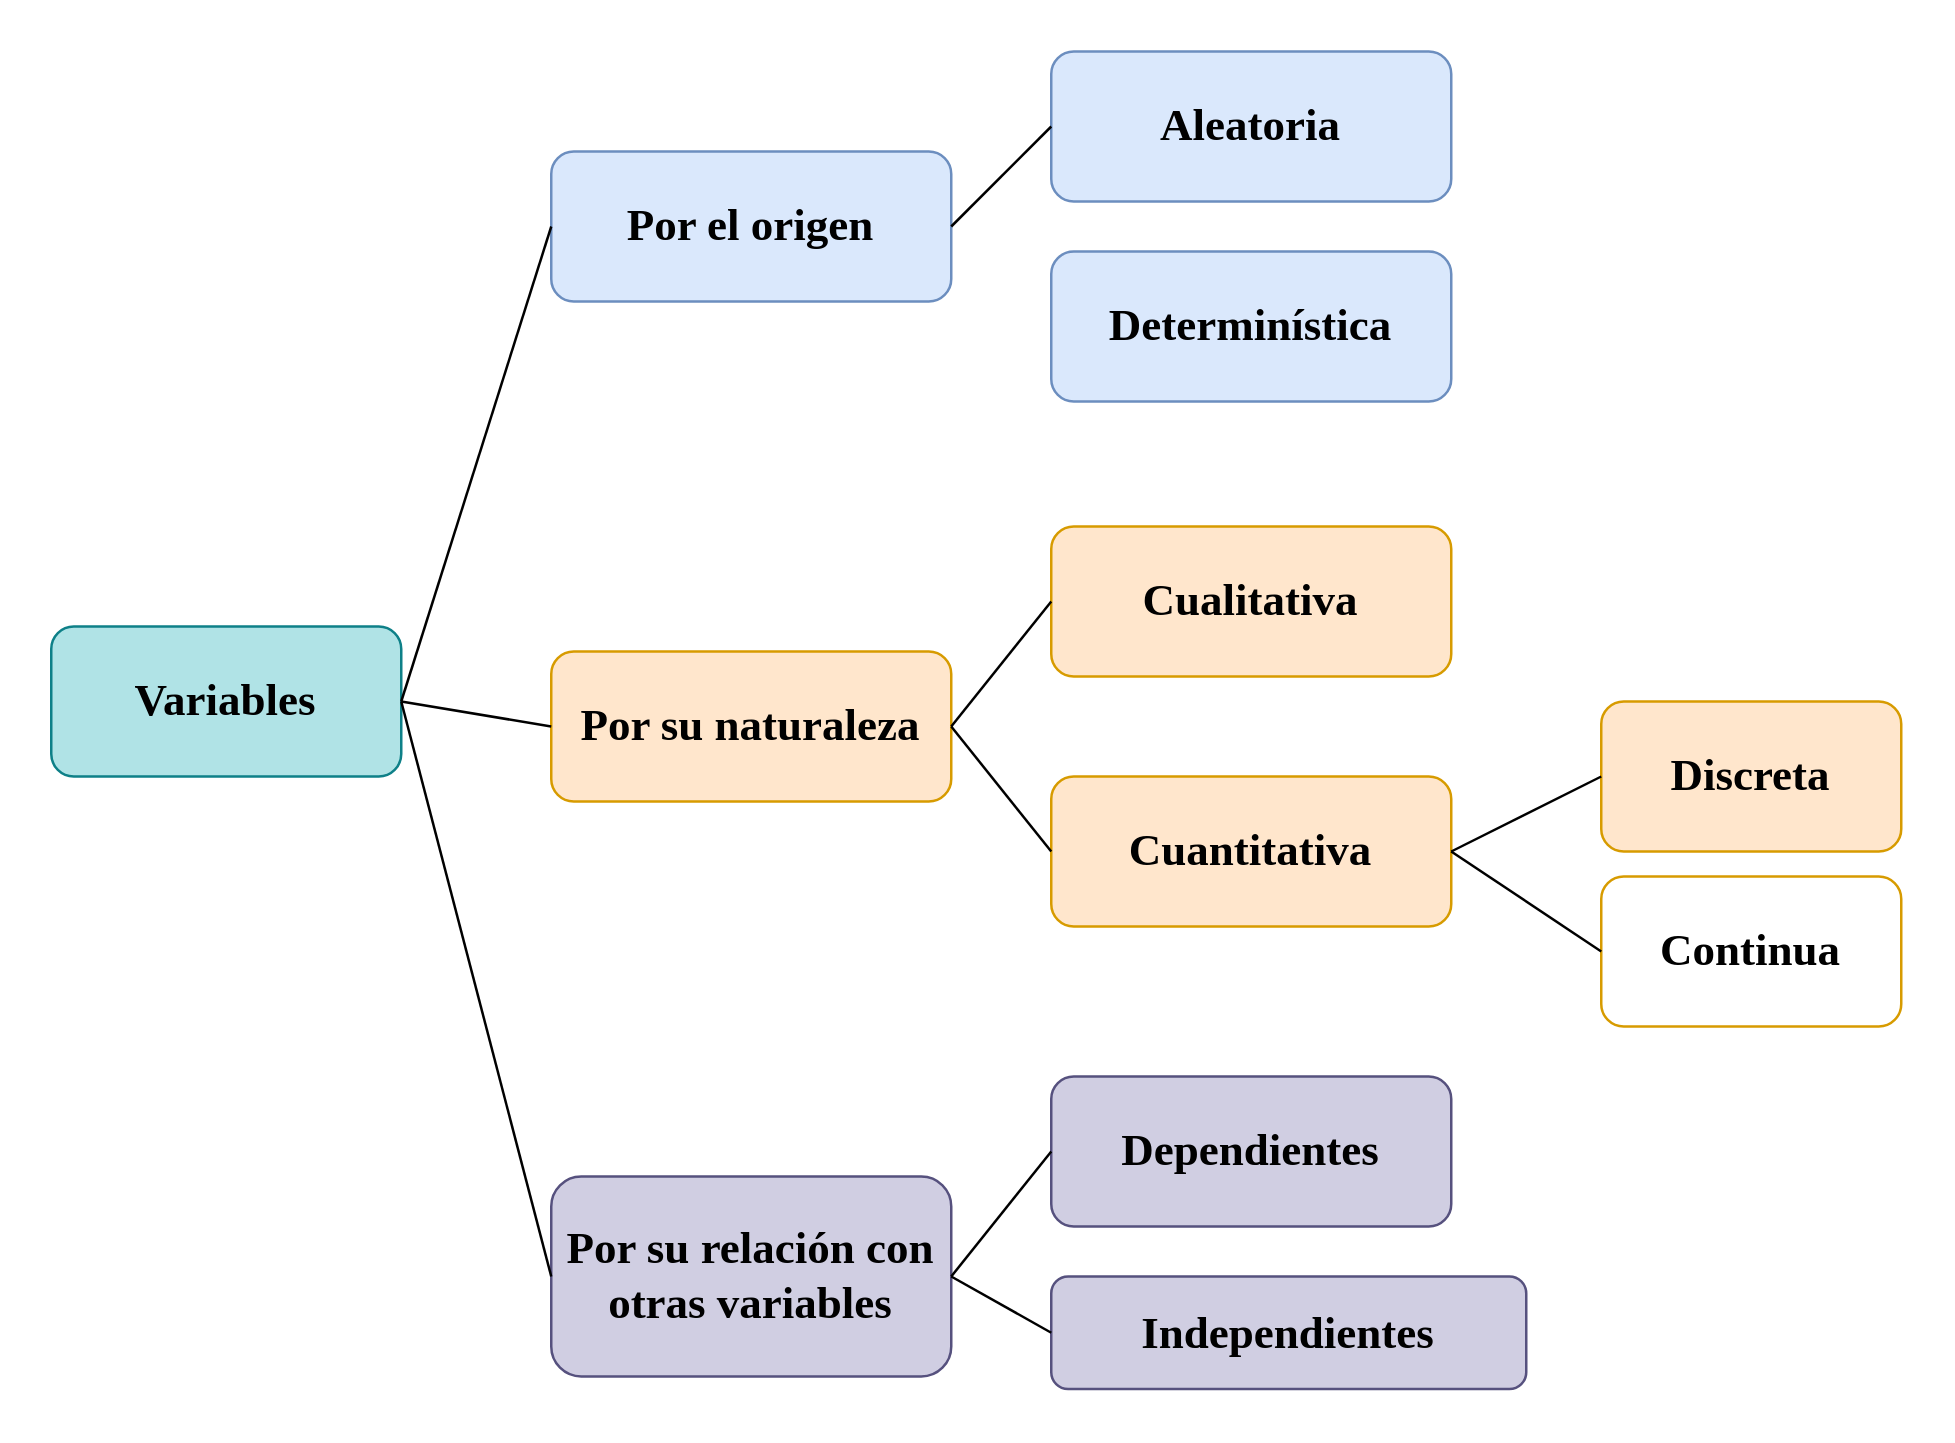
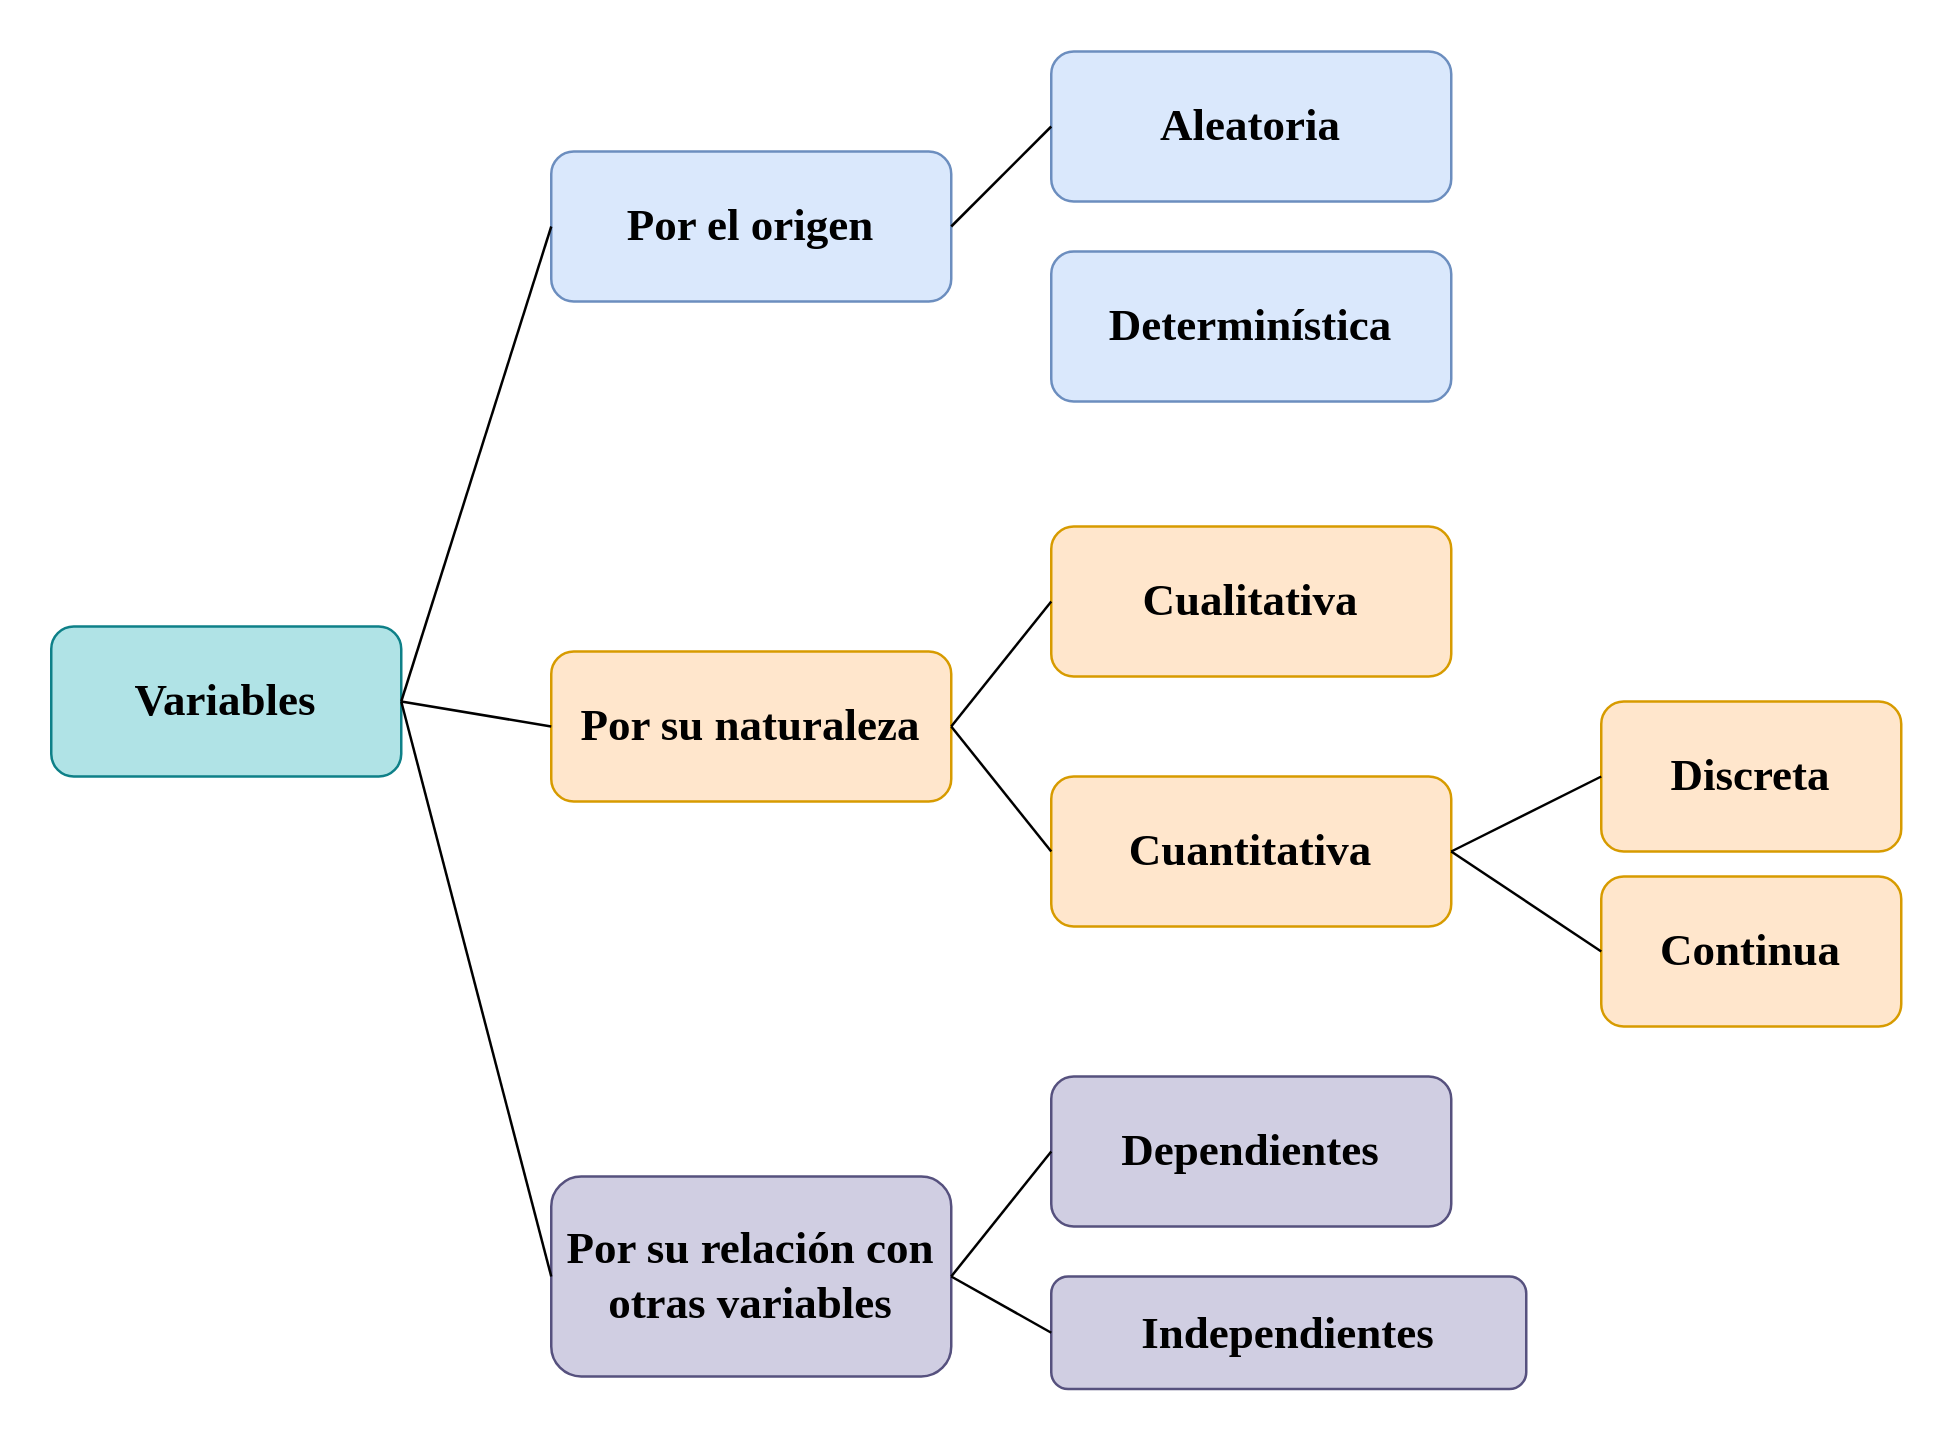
- <mxCell id="10" value="Continua" style="rounded=1;whiteSpace=wrap;html=1;labelBackgroundColor=none;fontFamily=Barlow SemiCondensed;fontSize=18;fillColor=#ffffff;strokeColor=#d79b00;fontStyle=1;" vertex="1" parent="1"><mxGeometry x="640" y="350" width="120" height="60" as="geometry" /></mxCell>
+ <mxCell id="10" value="Continua" style="rounded=1;whiteSpace=wrap;html=1;labelBackgroundColor=none;fontFamily=Barlow SemiCondensed;fontSize=18;fillColor=#ffe6cc;strokeColor=#d79b00;fontStyle=1" vertex="1" parent="1"><mxGeometry x="640" y="350" width="120" height="60" as="geometry" /></mxCell>
